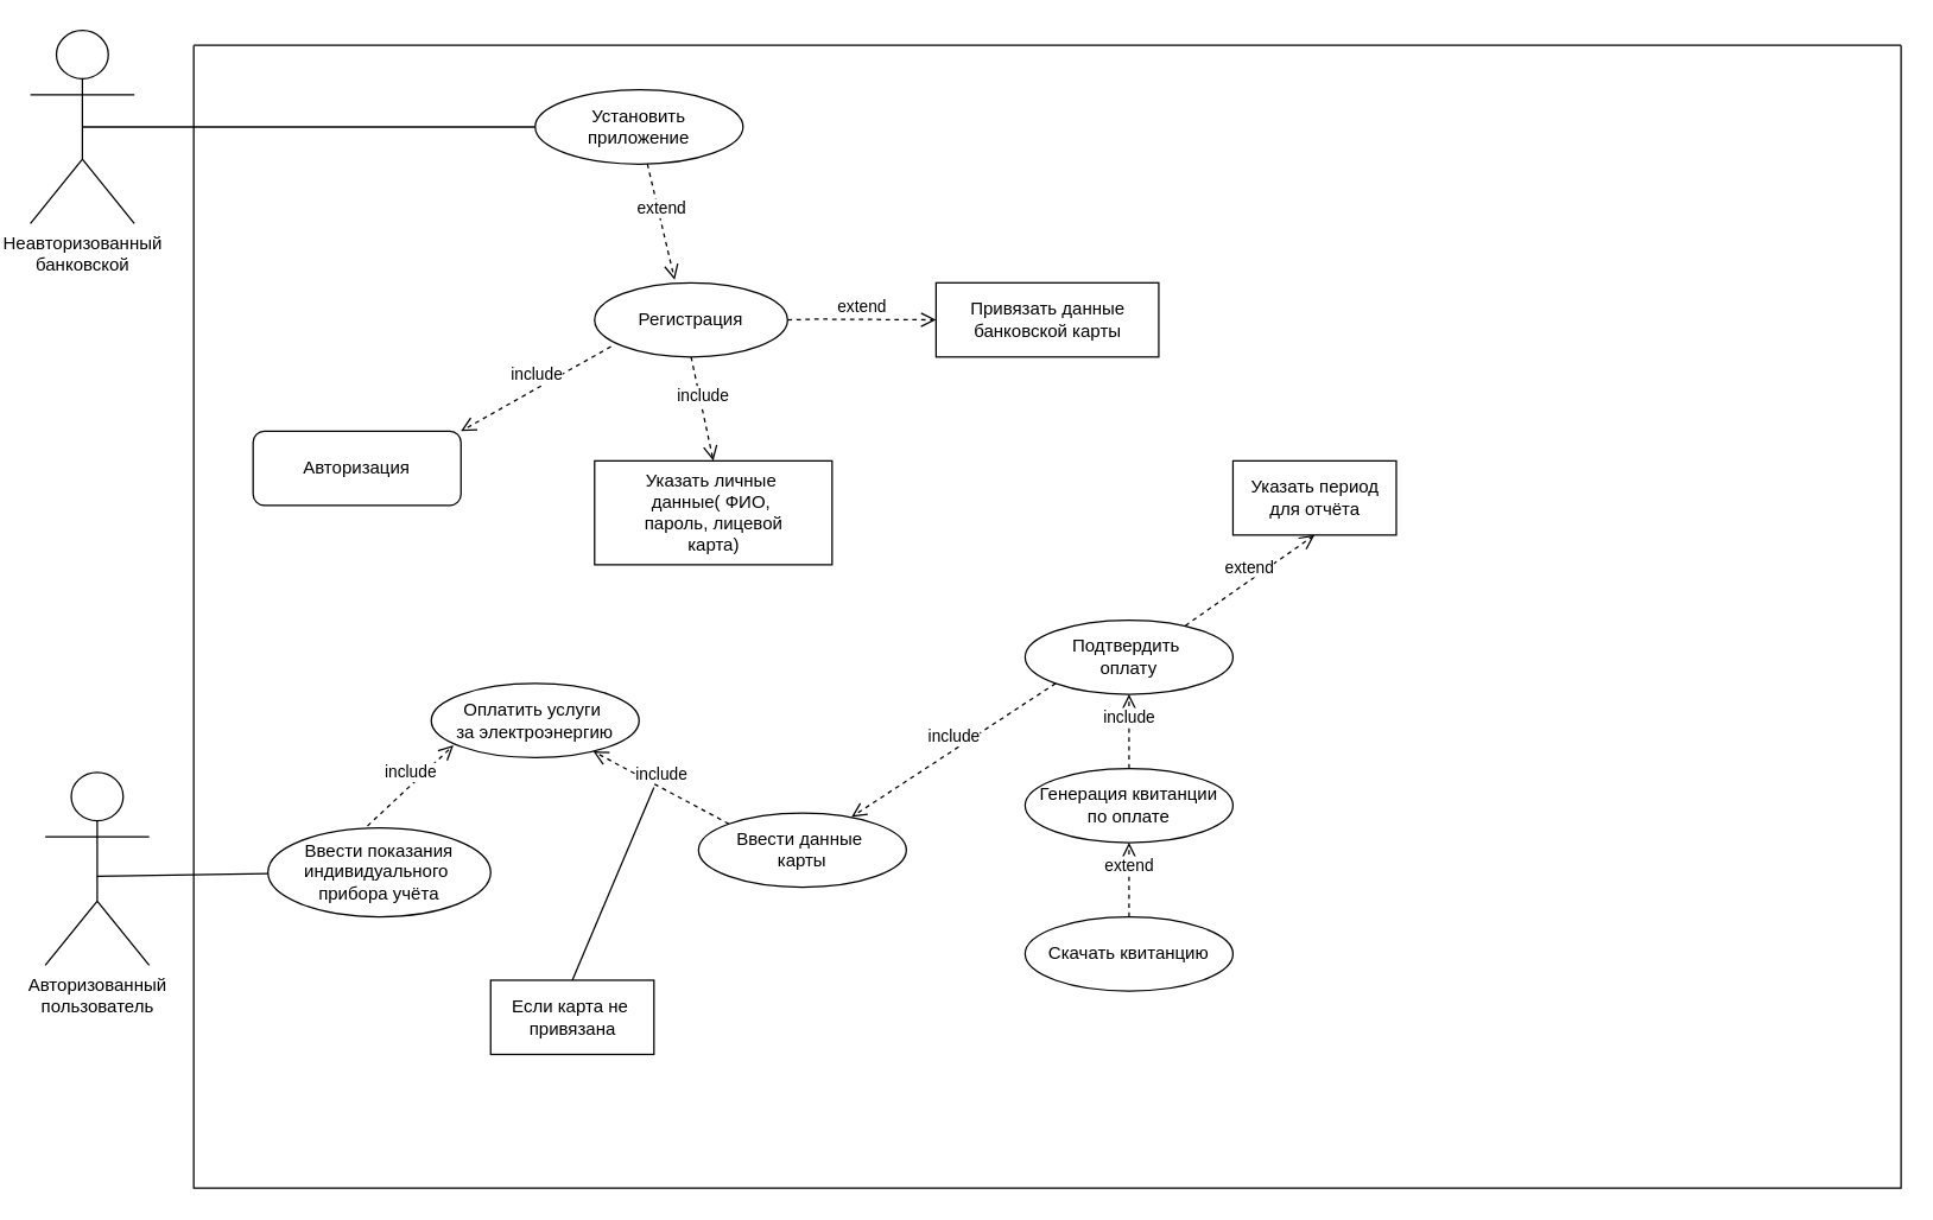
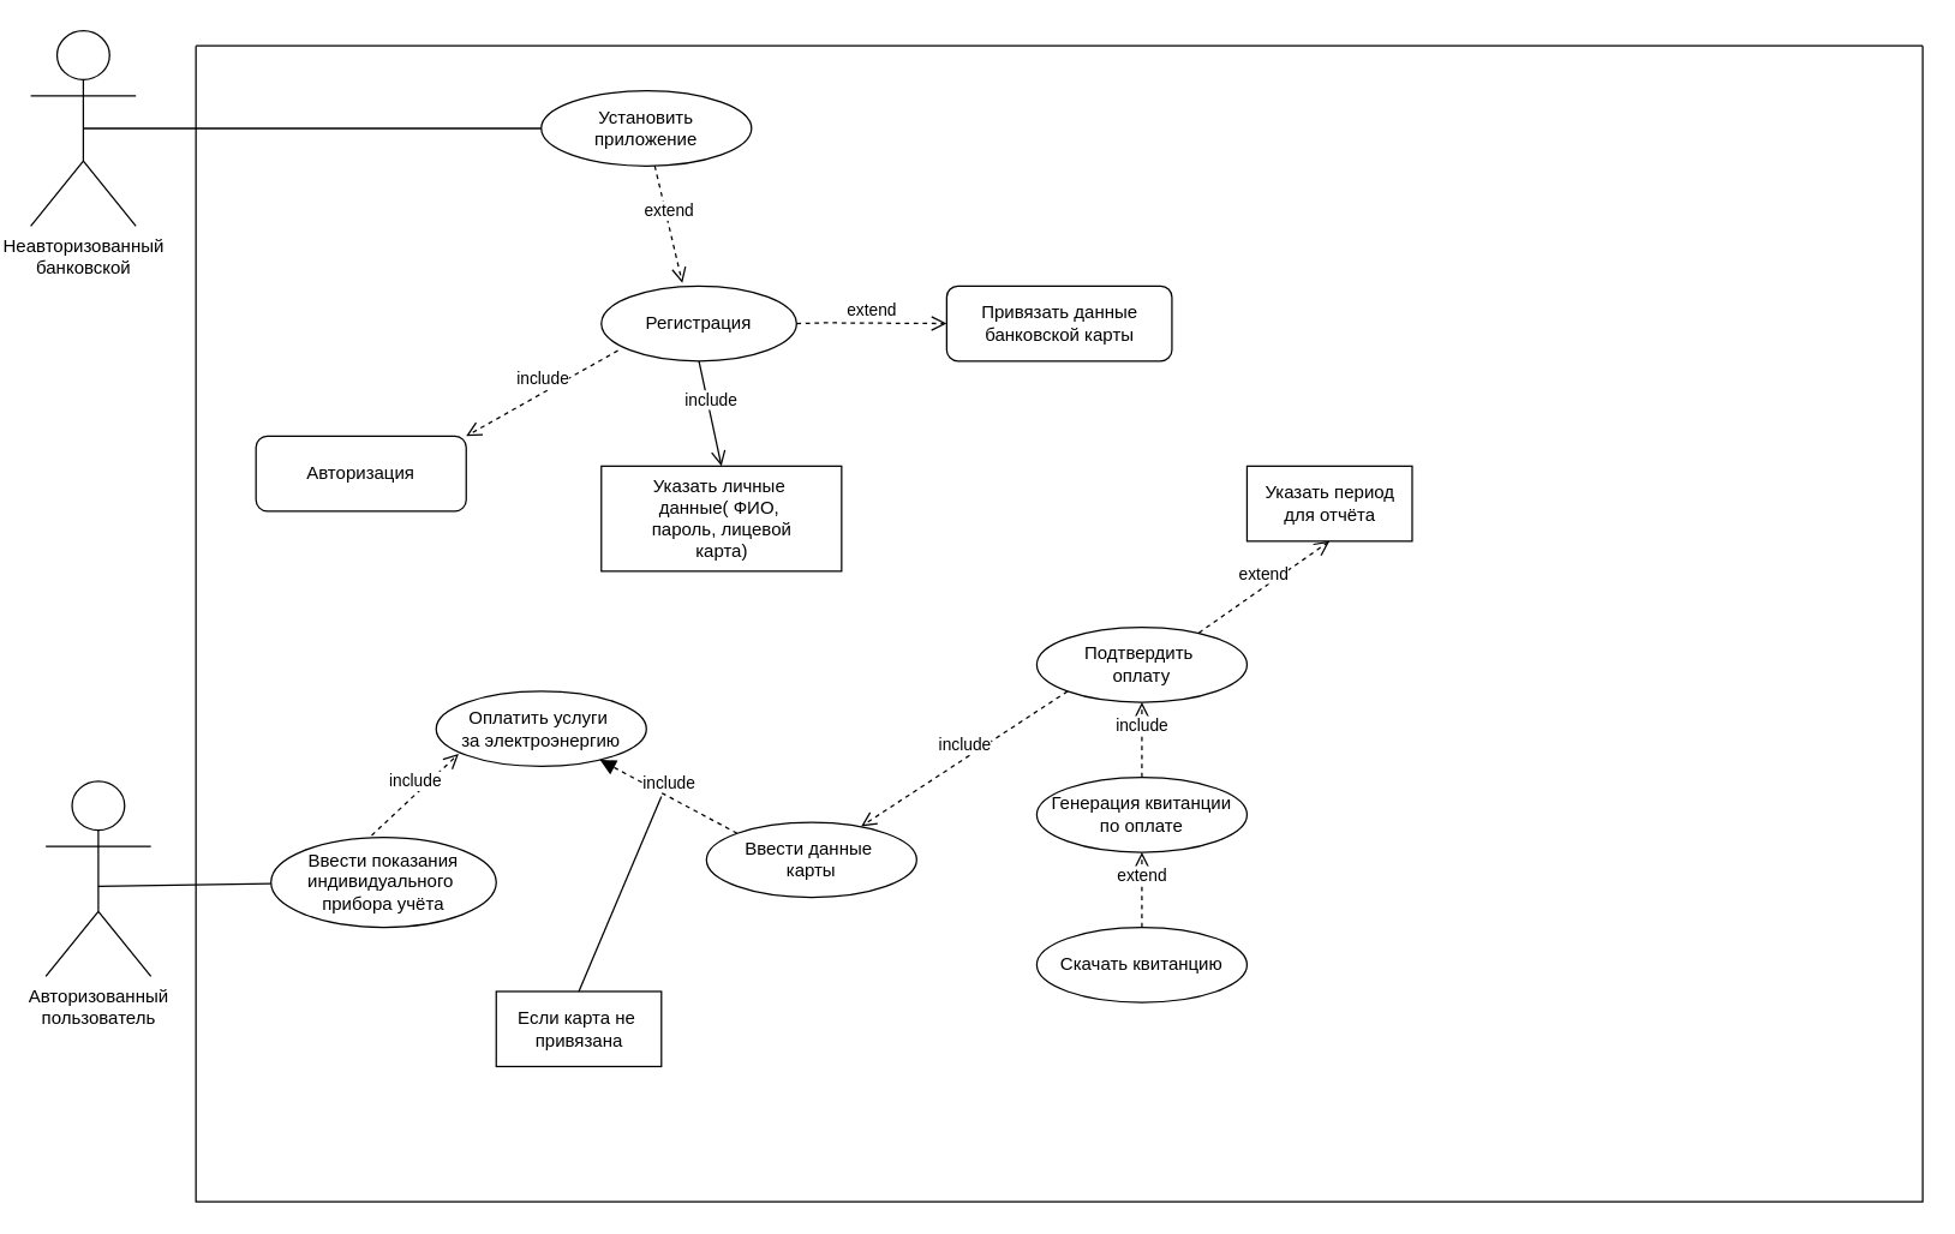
- <mxCell id="6" value="Привязать данные&lt;br&gt;банковской карты" style="html=1;" parent="2" vertex="1"><mxGeometry x="500" y="160" width="150" height="50" as="geometry" /></mxCell>
+ <mxCell id="6" value="Привязать данные&lt;br&gt;банковской карты" style="html=1;rounded=1;" parent="2" vertex="1"><mxGeometry x="500" y="160" width="150" height="50" as="geometry" /></mxCell>
- <mxCell id="10" value="include" style="html=1;verticalAlign=bottom;endArrow=open;dashed=1;endSize=8;rounded=0;exitX=0.5;exitY=1;exitDx=0;exitDy=0;entryX=0.5;entryY=0;entryDx=0;entryDy=0;" parent="2" source="4" target="5" edge="1"><mxGeometry relative="1" as="geometry"><mxPoint x="294" y="240" as="sourcePoint" /><mxPoint x="334" y="240" as="targetPoint" /><mxPoint as="offset" /><Array as="points" /></mxGeometry></mxCell>
+ <mxCell id="10" value="include" style="html=1;verticalAlign=bottom;endArrow=open;dashed=0;endSize=8;rounded=0;exitX=0.5;exitY=1;exitDx=0;exitDy=0;entryX=0.5;entryY=0;entryDx=0;entryDy=0;" parent="2" source="4" target="5" edge="1"><mxGeometry relative="1" as="geometry"><mxPoint x="294" y="240" as="sourcePoint" /><mxPoint x="334" y="240" as="targetPoint" /><mxPoint as="offset" /><Array as="points" /></mxGeometry></mxCell>
- <mxCell id="19" value="include" style="html=1;verticalAlign=bottom;endArrow=open;dashed=1;endSize=8;rounded=0;exitX=0;exitY=0;exitDx=0;exitDy=0;" parent="2" source="14" target="13" edge="1"><mxGeometry relative="1" as="geometry"><mxPoint x="710" y="287.32" as="sourcePoint" /><mxPoint x="765.503" y="259.998" as="targetPoint" /><mxPoint as="offset" /><Array as="points" /></mxGeometry></mxCell>
+ <mxCell id="19" value="include" style="html=1;verticalAlign=bottom;endArrow=block;dashed=1;endSize=8;rounded=0;exitX=0;exitY=0;exitDx=0;exitDy=0;" parent="2" source="14" target="13" edge="1"><mxGeometry relative="1" as="geometry"><mxPoint x="710" y="287.32" as="sourcePoint" /><mxPoint x="765.503" y="259.998" as="targetPoint" /><mxPoint as="offset" /><Array as="points" /></mxGeometry></mxCell>
